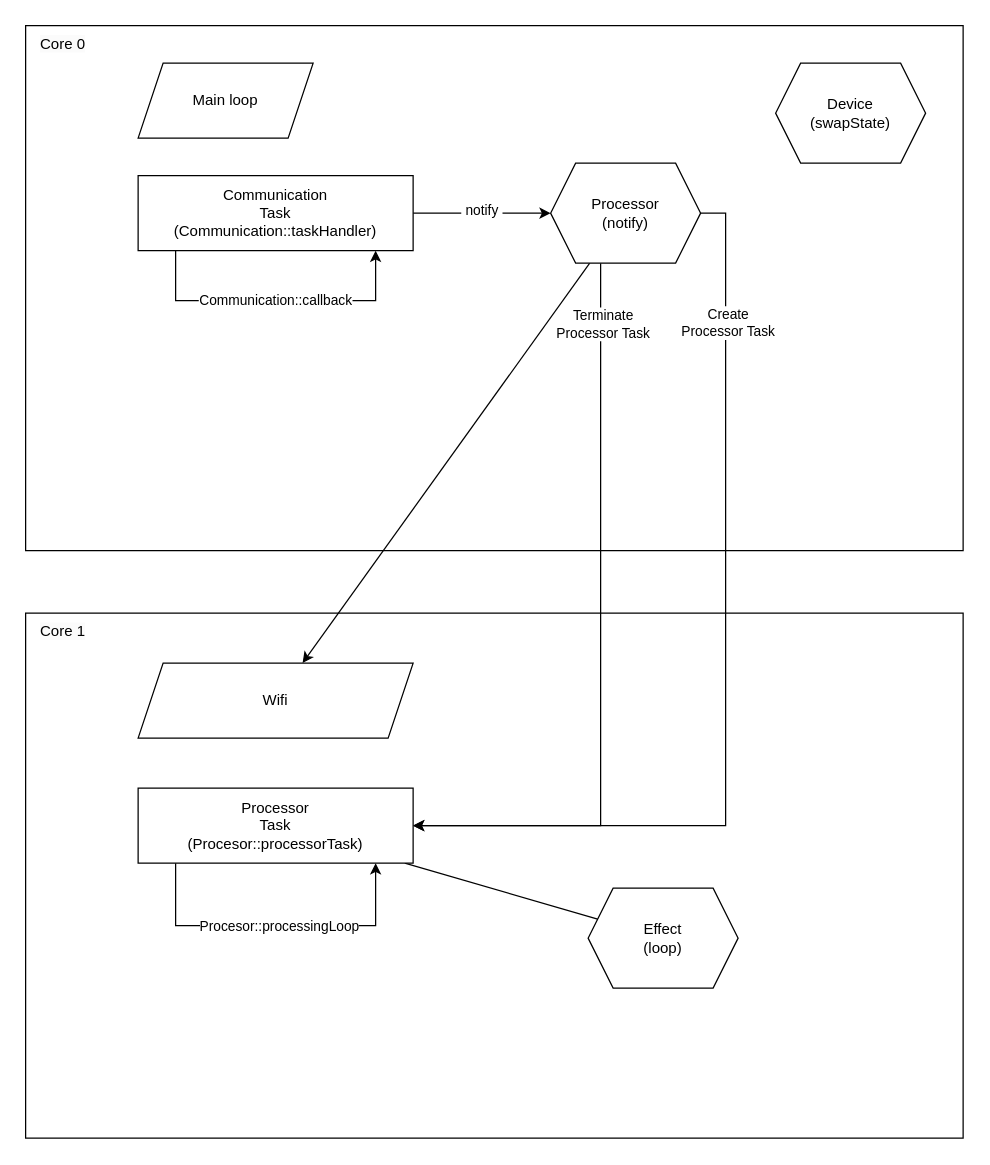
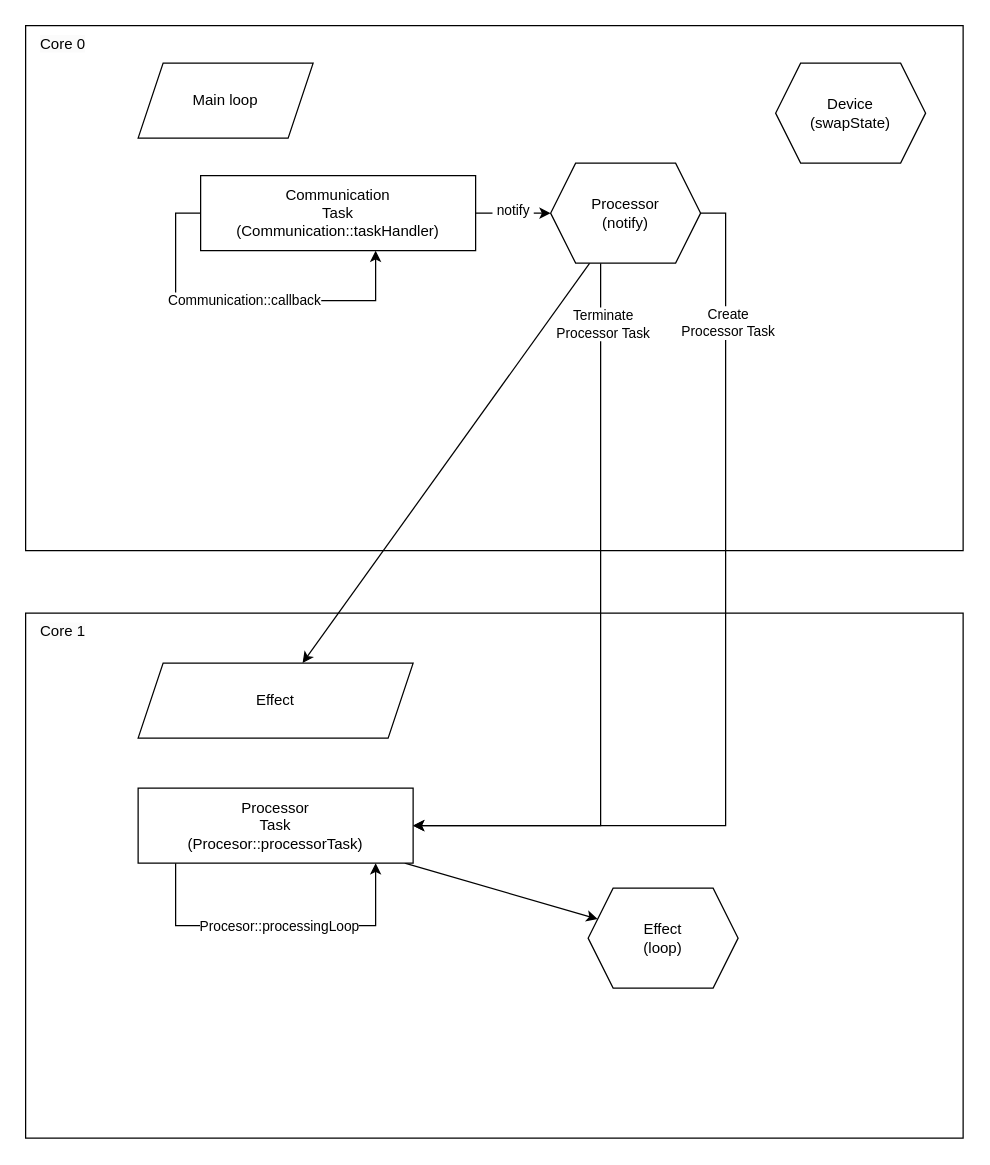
- <mxCell id="6" value="Communication&lt;br&gt;Task&lt;br&gt;(Communication::taskHandler)" style="rounded=0;whiteSpace=wrap;html=1;" vertex="1" parent="1"><mxGeometry x="110" y="140" width="220" height="60" as="geometry" /></mxCell>
+ <mxCell id="6" value="Communication&lt;br&gt;Task&lt;br&gt;(Communication::taskHandler)" style="rounded=0;whiteSpace=wrap;html=1;" vertex="1" parent="1"><mxGeometry x="160" y="140" width="220" height="60" as="geometry" /></mxCell>
- <mxCell id="10" value="Wifi" style="shape=parallelogram;perimeter=parallelogramPerimeter;whiteSpace=wrap;html=1;fixedSize=1;" vertex="1" parent="1"><mxGeometry x="110" y="530" width="220" height="60" as="geometry" /></mxCell>
+ <mxCell id="10" value="Effect" style="shape=parallelogram;perimeter=parallelogramPerimeter;whiteSpace=wrap;html=1;fixedSize=1;" vertex="1" parent="1"><mxGeometry x="110" y="530" width="220" height="60" as="geometry" /></mxCell>
- <mxCell id="19" style="rounded=0;orthogonalLoop=1;jettySize=auto;html=1;endArrow=none;" edge="1" parent="1" source="20" target="23"><mxGeometry relative="1" as="geometry" /></mxCell>
+ <mxCell id="19" style="rounded=0;orthogonalLoop=1;jettySize=auto;html=1;" edge="1" parent="1" source="20" target="23"><mxGeometry relative="1" as="geometry" /></mxCell>
